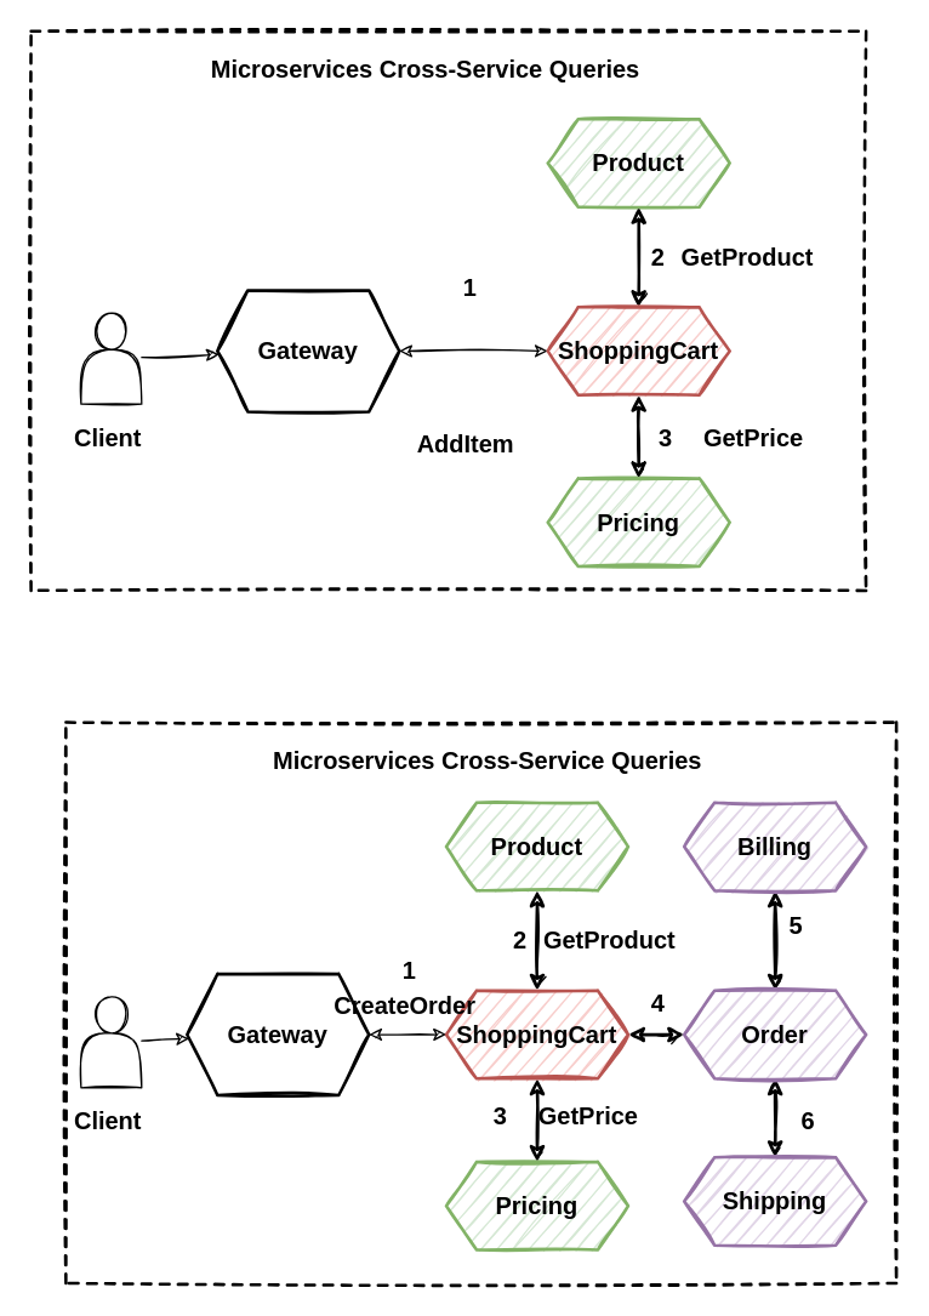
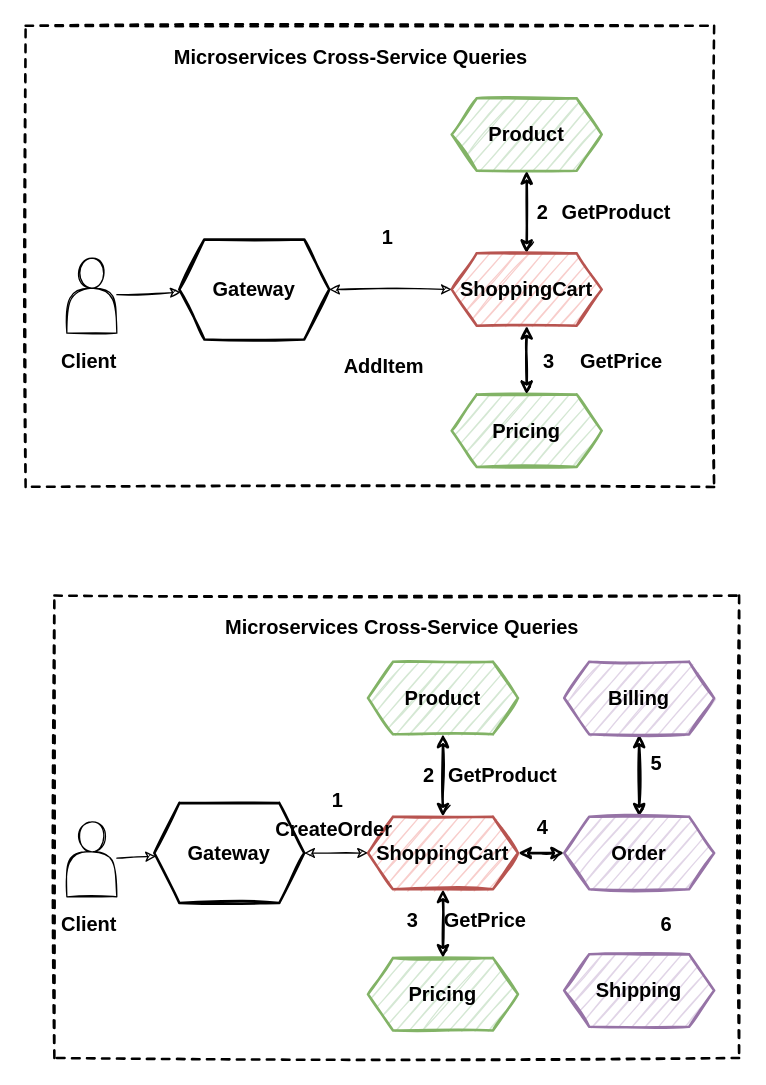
- <mxCell id="41" value="" style="edgeStyle=orthogonalEdgeStyle;rounded=0;sketch=1;orthogonalLoop=1;jettySize=auto;html=1;startArrow=classic;startFill=1;strokeWidth=2;" parent="1" source="43" target="44" edge="1"><mxGeometry relative="1" as="geometry" /></mxCell>
